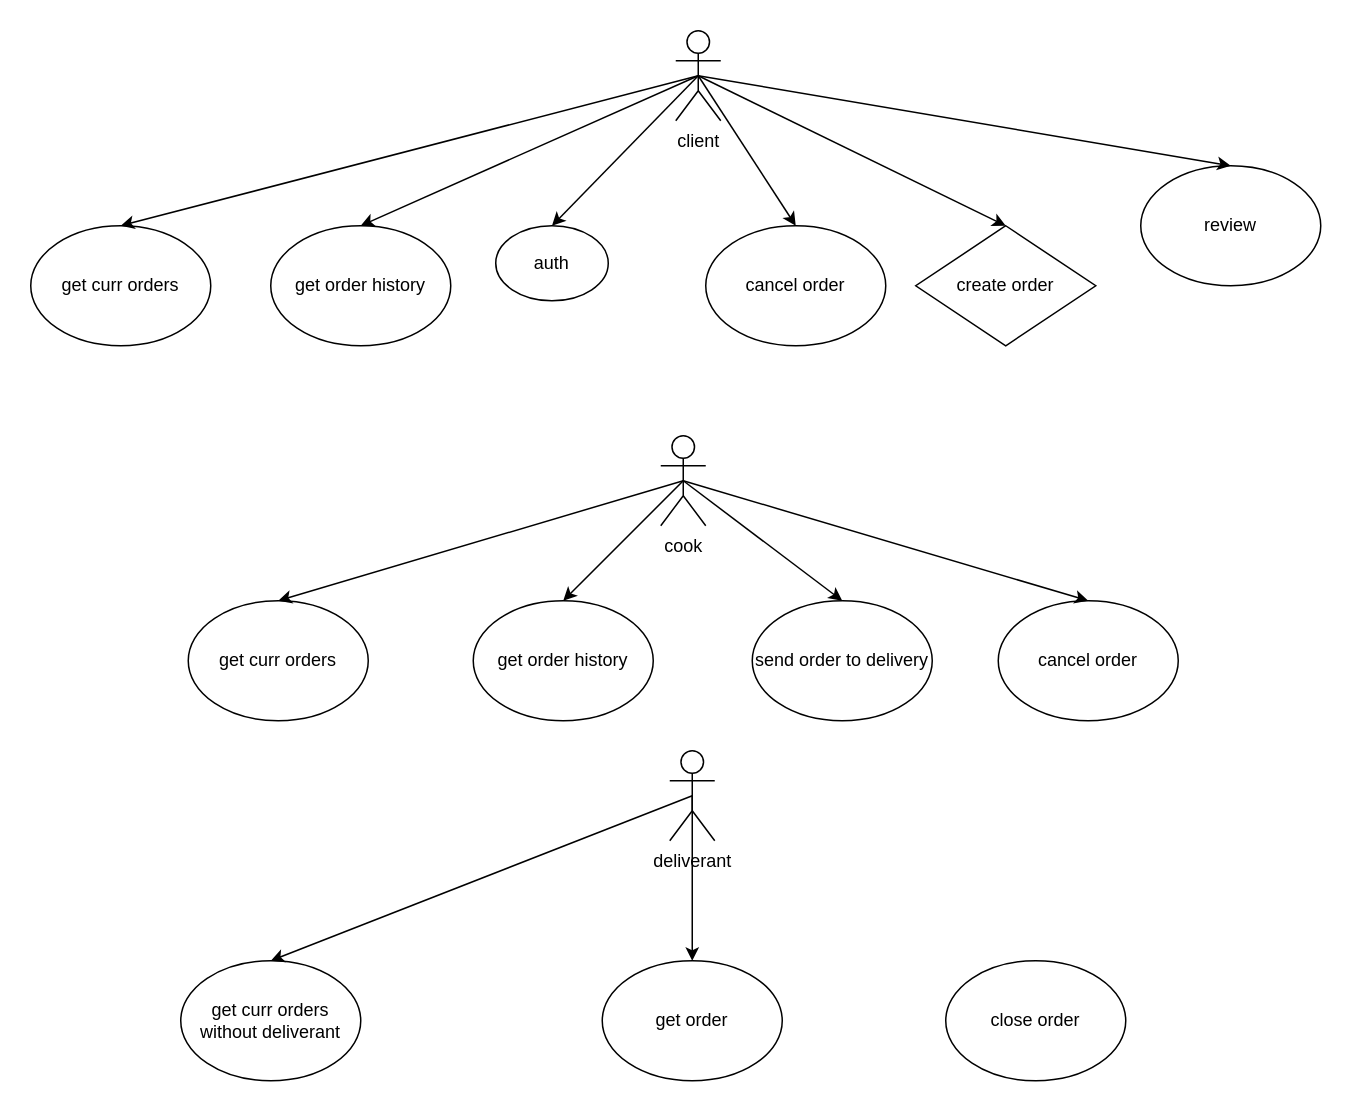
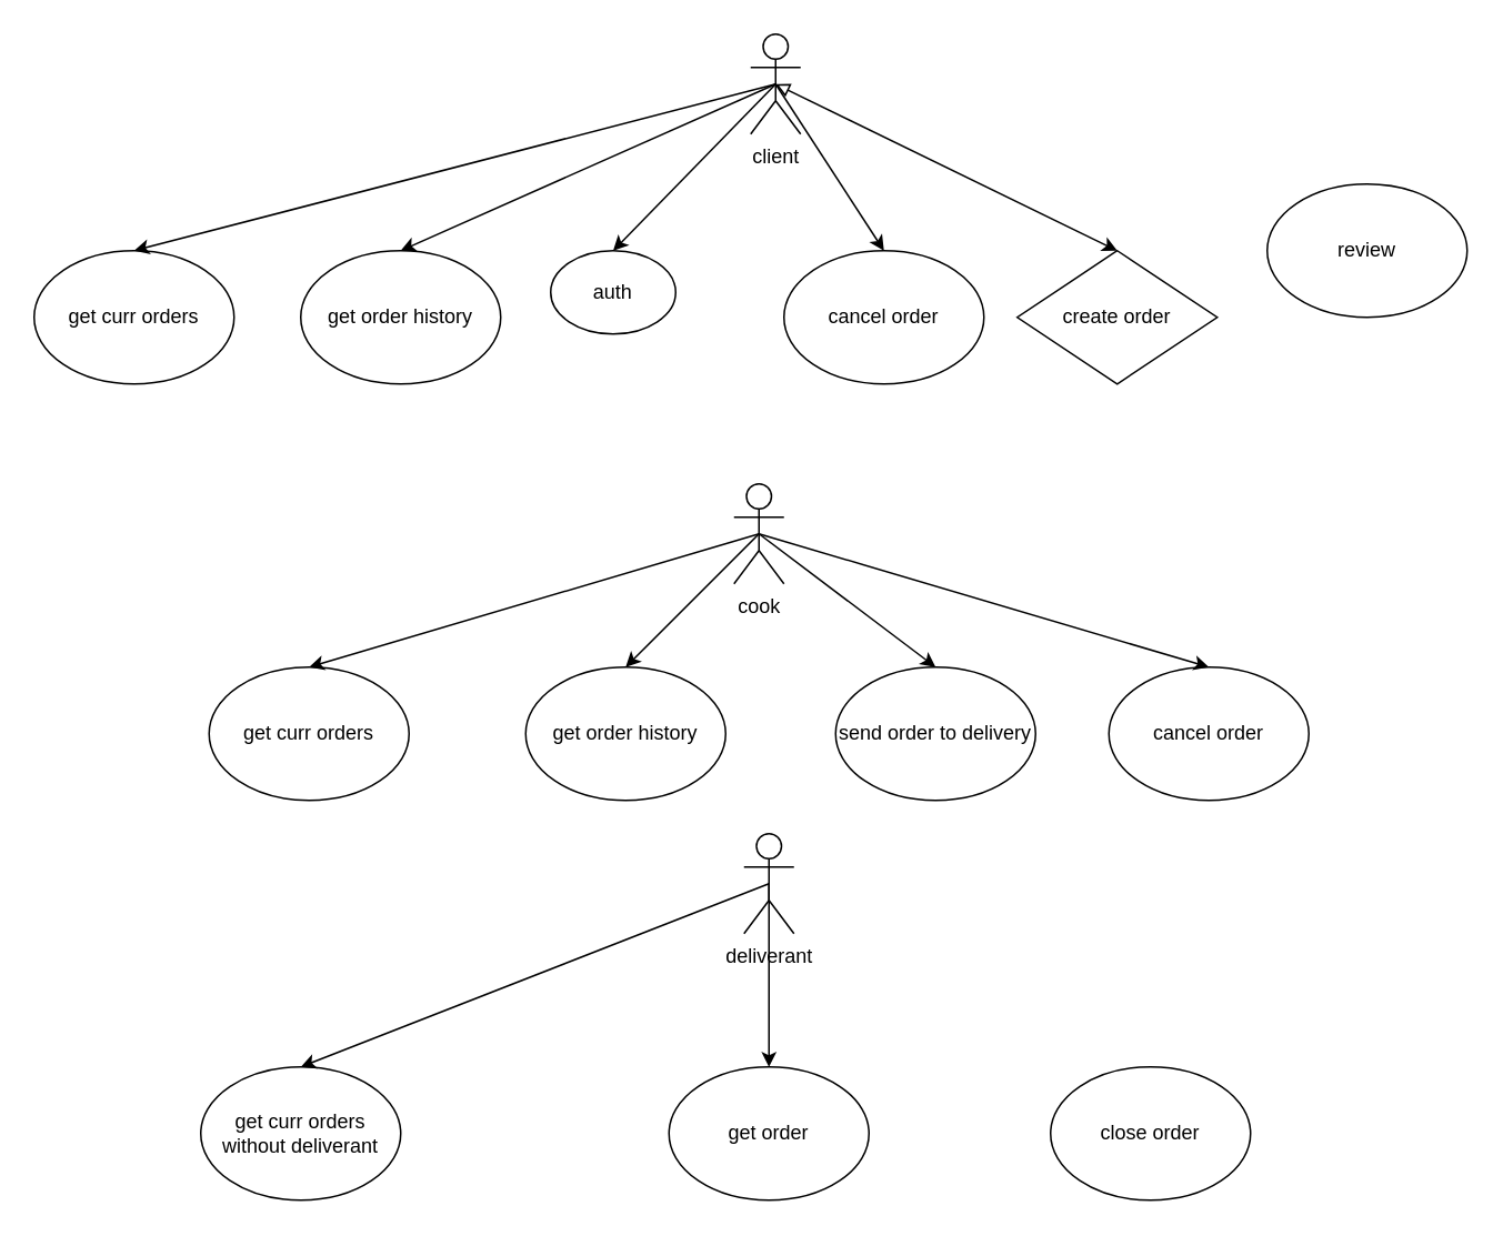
- <mxCell id="13" value="" style="endArrow=none;html=1;rounded=0;exitX=0.5;exitY=0;exitDx=0;exitDy=0;entryX=0.5;entryY=0.5;entryDx=0;entryDy=0;entryPerimeter=0;endFill=0;startArrow=classic;startFill=1;" edge="1" parent="1" source="4" target="2"><mxGeometry width="50" height="50" relative="1" as="geometry"><mxPoint x="120" y="190" as="sourcePoint" /><mxPoint x="460" y="50" as="targetPoint" /></mxGeometry></mxCell>
+ <mxCell id="13" value="" style="endArrow=block;html=1;rounded=0;exitX=0.5;exitY=0;exitDx=0;exitDy=0;entryX=0.5;entryY=0.5;entryDx=0;entryDy=0;entryPerimeter=0;endFill=0;startArrow=classic;startFill=1;" edge="1" parent="1" source="4" target="2"><mxGeometry width="50" height="50" relative="1" as="geometry"><mxPoint x="120" y="190" as="sourcePoint" /><mxPoint x="460" y="50" as="targetPoint" /></mxGeometry></mxCell>
- <mxCell id="14" value="" style="endArrow=none;html=1;rounded=0;entryX=0.5;entryY=0.5;entryDx=0;entryDy=0;entryPerimeter=0;exitX=0.5;exitY=0;exitDx=0;exitDy=0;endFill=0;startArrow=classic;startFill=1;" edge="1" parent="1" source="8" target="2"><mxGeometry width="50" height="50" relative="1" as="geometry"><mxPoint x="130" y="200" as="sourcePoint" /><mxPoint x="515" y="100" as="targetPoint" /></mxGeometry></mxCell>
